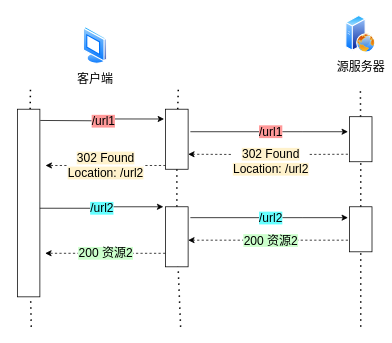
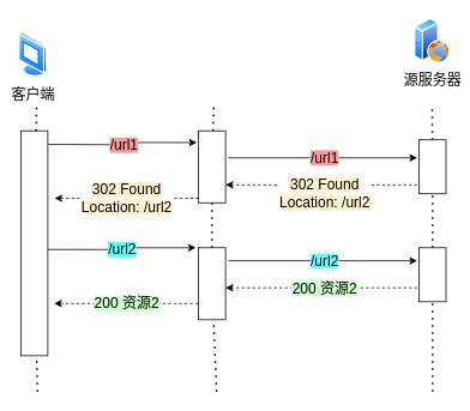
- <mxCell id="5" value="客户端" style="aspect=fixed;perimeter=ellipsePerimeter;html=1;align=center;shadow=0;dashed=0;spacingTop=3;image;image=img/lib/active_directory/vista_terminal.svg;fontSize=16;" vertex="1" parent="1"><mxGeometry x="110" y="35" width="32.5" height="50" as="geometry" /></mxCell>
+ <mxCell id="5" value="客户端" style="aspect=fixed;perimeter=ellipsePerimeter;html=1;align=center;shadow=0;dashed=0;spacingTop=3;image;image=img/lib/active_directory/vista_terminal.svg;fontSize=16;" vertex="1" parent="1"><mxGeometry x="20" y="35" width="32.5" height="50" as="geometry" /></mxCell>
